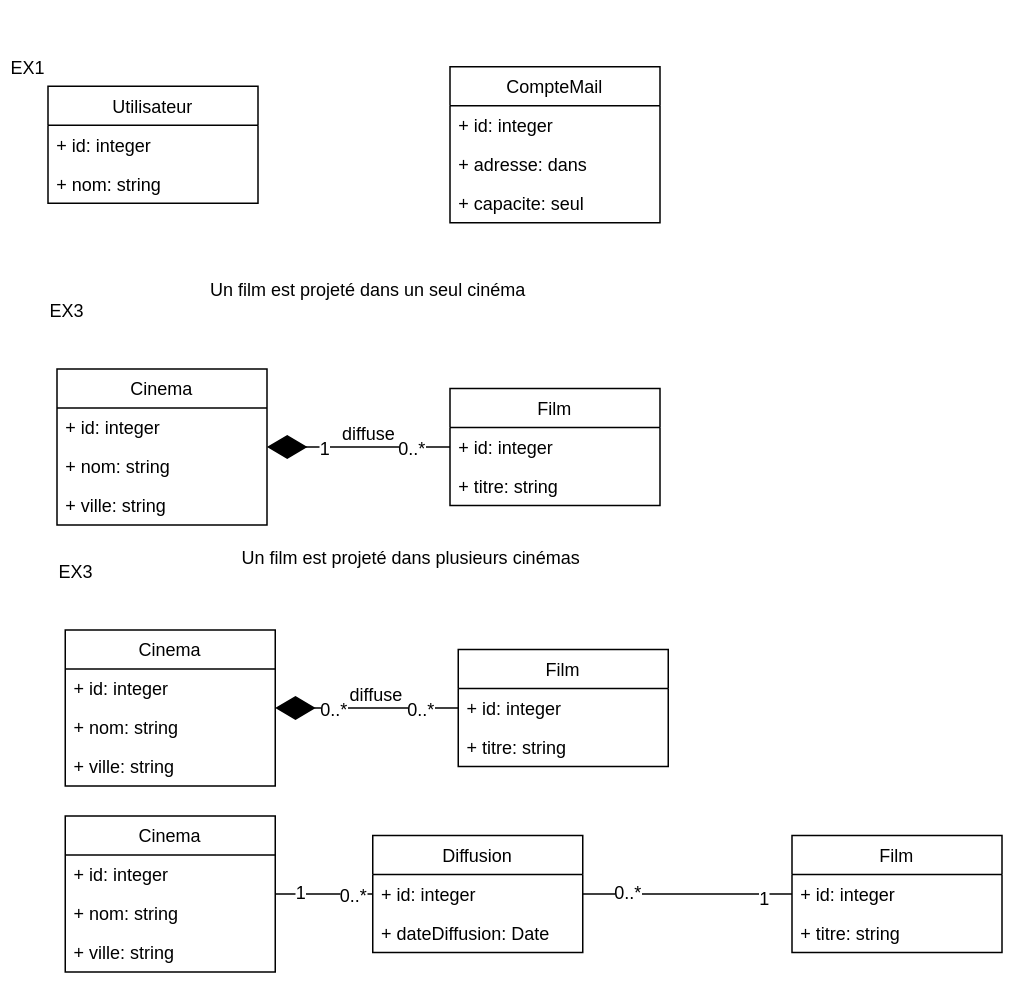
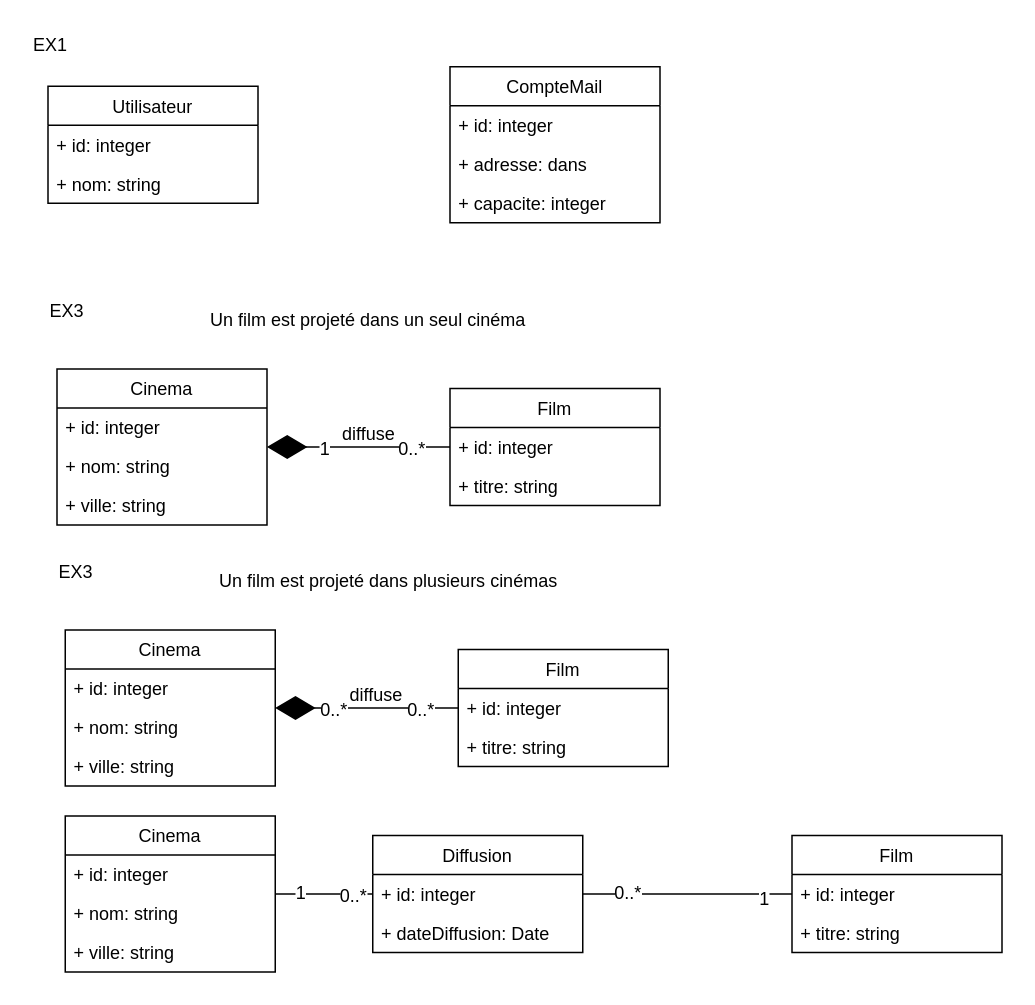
- <mxCell id="9" value="EX1" style="text;html=1;resizable=0;points=[];autosize=1;align=left;verticalAlign=top;spacingTop=-4;" parent="1" vertex="1"><mxGeometry x="5" y="35" width="33" height="13" as="geometry" /></mxCell>
+ <mxCell id="9" value="EX1" style="text;html=1;resizable=0;points=[];autosize=1;align=left;verticalAlign=top;spacingTop=-4;" parent="1" vertex="1"><mxGeometry x="20" y="20" width="33" height="13" as="geometry" /></mxCell>
- <mxCell id="8" value="+ capacite: seul" style="text;strokeColor=none;fillColor=none;align=left;verticalAlign=top;spacingLeft=4;spacingRight=4;overflow=hidden;rotatable=0;points=[[0,0.5],[1,0.5]];portConstraint=eastwest;" parent="5" vertex="1"><mxGeometry y="78" width="140" height="26" as="geometry" /></mxCell>
+ <mxCell id="8" value="+ capacite: integer" style="text;strokeColor=none;fillColor=none;align=left;verticalAlign=top;spacingLeft=4;spacingRight=4;overflow=hidden;rotatable=0;points=[[0,0.5],[1,0.5]];portConstraint=eastwest;" parent="5" vertex="1"><mxGeometry y="78" width="140" height="26" as="geometry" /></mxCell>
- <mxCell id="21" value="Un film est projeté dans un seul cinéma" style="text;html=1;resizable=0;points=[];autosize=1;align=left;verticalAlign=top;spacingTop=-4;" parent="1" vertex="1"><mxGeometry x="138" y="183" width="220" height="13" as="geometry" /></mxCell>
+ <mxCell id="21" value="Un film est projeté dans un seul cinéma" style="text;html=1;resizable=0;points=[];autosize=1;align=left;verticalAlign=top;spacingTop=-4;" parent="1" vertex="1"><mxGeometry x="138" y="203" width="220" height="13" as="geometry" /></mxCell>
- <mxCell id="34" value="Un film est projeté dans plusieurs cinémas" style="text;html=1;resizable=0;points=[];autosize=1;align=left;verticalAlign=top;spacingTop=-4;" parent="1" vertex="1"><mxGeometry x="158.5" y="362" width="236" height="13" as="geometry" /></mxCell>
+ <mxCell id="34" value="Un film est projeté dans plusieurs cinémas" style="text;html=1;resizable=0;points=[];autosize=1;align=left;verticalAlign=top;spacingTop=-4;" parent="1" vertex="1"><mxGeometry x="143.5" y="377" width="236" height="13" as="geometry" /></mxCell>
